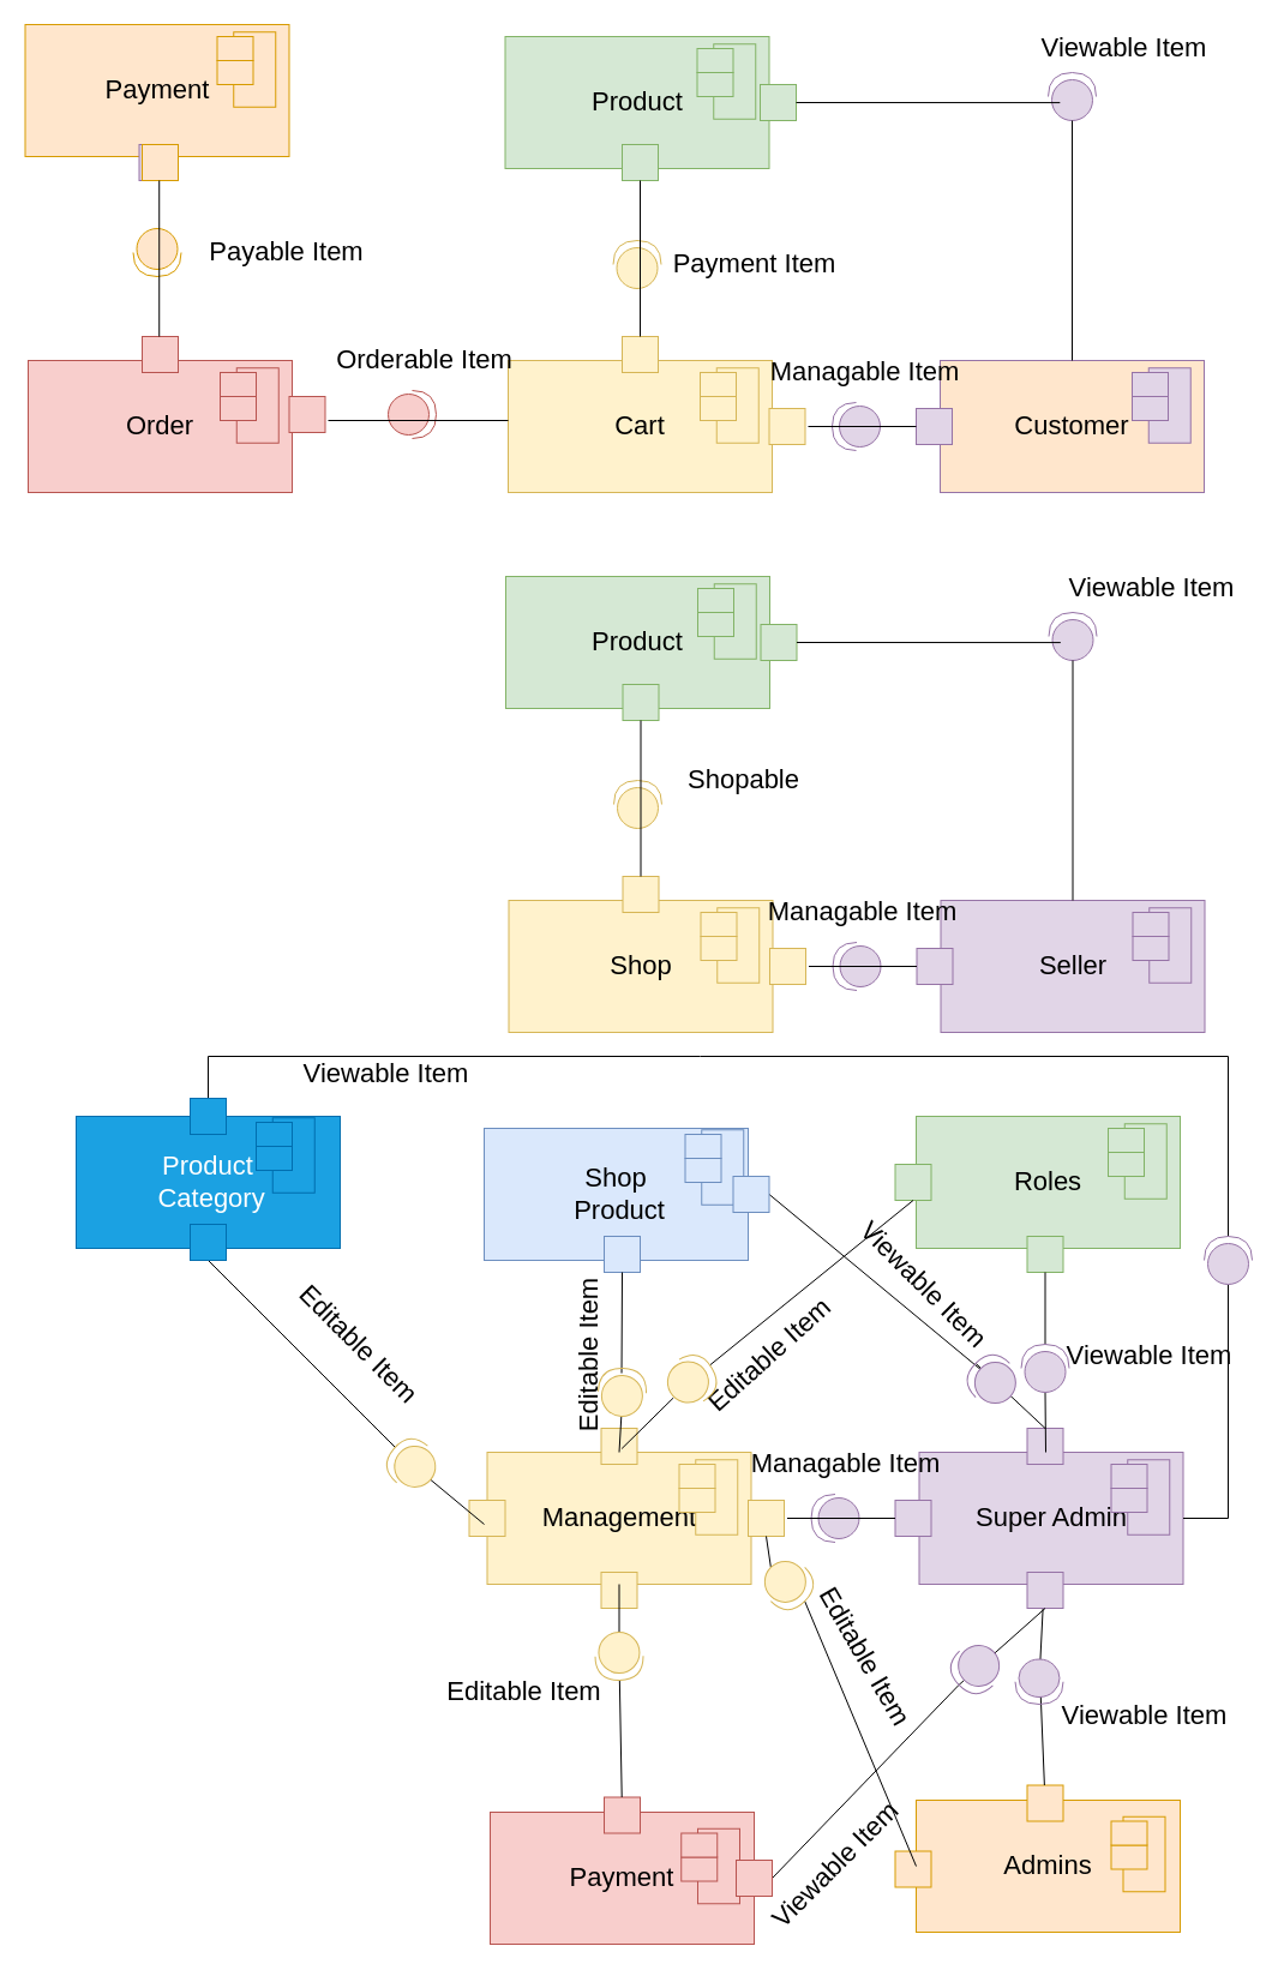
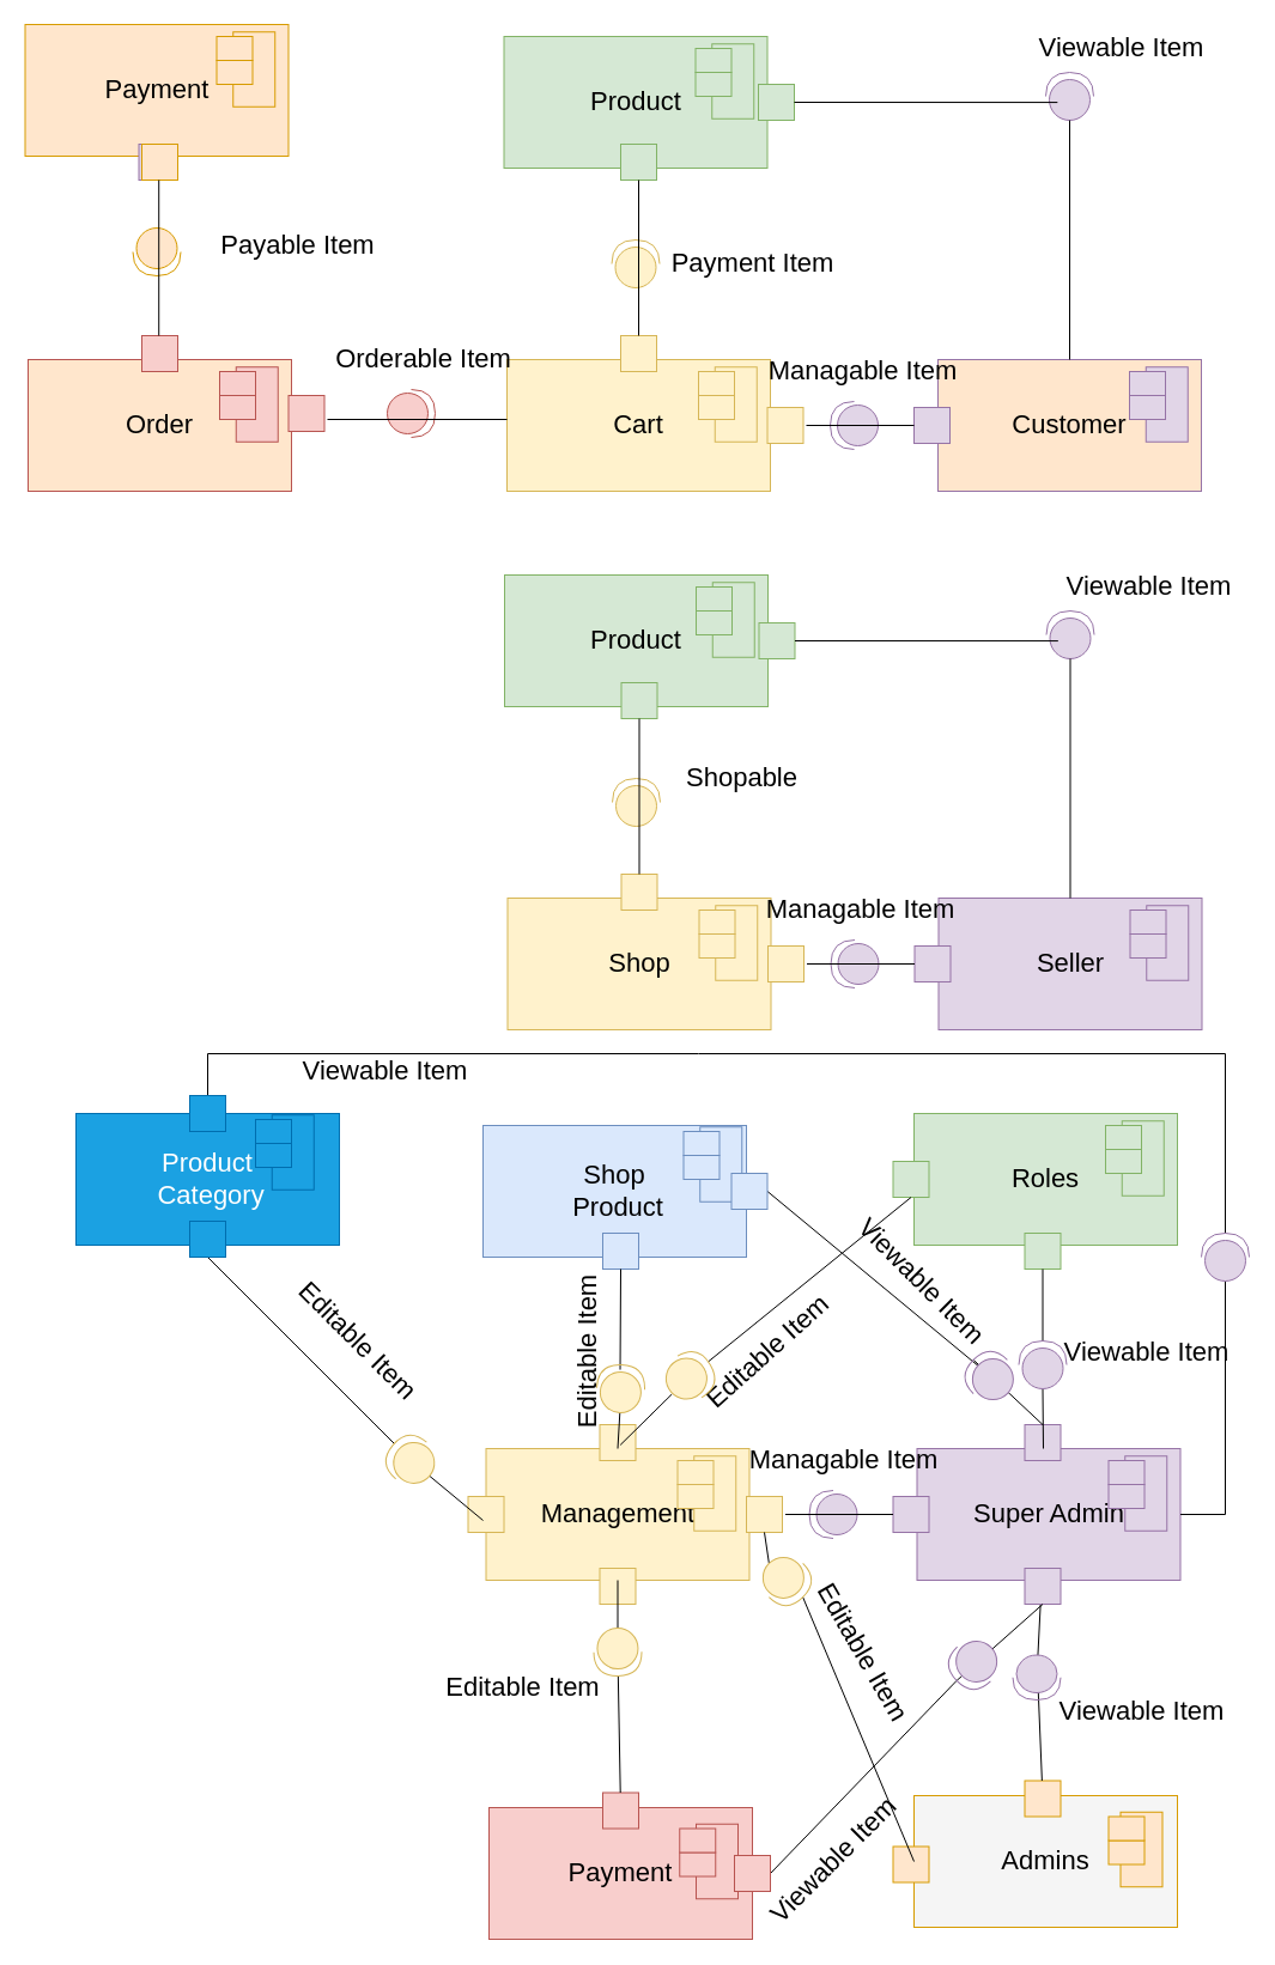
- <mxCell id="45" value="Payable Item" style="text;html=1;align=center;verticalAlign=middle;resizable=0;points=[];autosize=1;strokeColor=none;fillColor=none;fontSize=22;" vertex="1" parent="1"><mxGeometry x="163" y="190" width="150" height="40" as="geometry" /></mxCell>
+ <mxCell id="45" value="Payable Item" style="text;html=1;align=center;verticalAlign=middle;resizable=0;points=[];autosize=1;strokeColor=none;fillColor=none;fontSize=22;" vertex="1" parent="1"><mxGeometry x="173" y="185" width="150" height="40" as="geometry" /></mxCell>
- <mxCell id="17" value="Order" style="rounded=0;whiteSpace=wrap;html=1;fontSize=22;fillColor=#f8cecc;strokeColor=#b85450;" vertex="1" parent="1"><mxGeometry x="23" y="300" width="220" height="110" as="geometry" /></mxCell>
+ <mxCell id="17" value="Order" style="rounded=0;whiteSpace=wrap;html=1;fontSize=22;fillColor=#ffe6cc;strokeColor=#b85450;" vertex="1" parent="1"><mxGeometry x="23" y="300" width="220" height="110" as="geometry" /></mxCell>
- <mxCell id="91" value="Admins" style="rounded=0;whiteSpace=wrap;html=1;fontSize=22;fillColor=#ffe6cc;strokeColor=#d79b00;" vertex="1" parent="1"><mxGeometry x="763" y="1500" width="220" height="110" as="geometry" /></mxCell>
+ <mxCell id="91" value="Admins" style="rounded=0;whiteSpace=wrap;html=1;fontSize=22;fillColor=#f5f5f5;strokeColor=#d79b00;" vertex="1" parent="1"><mxGeometry x="763" y="1500" width="220" height="110" as="geometry" /></mxCell>
